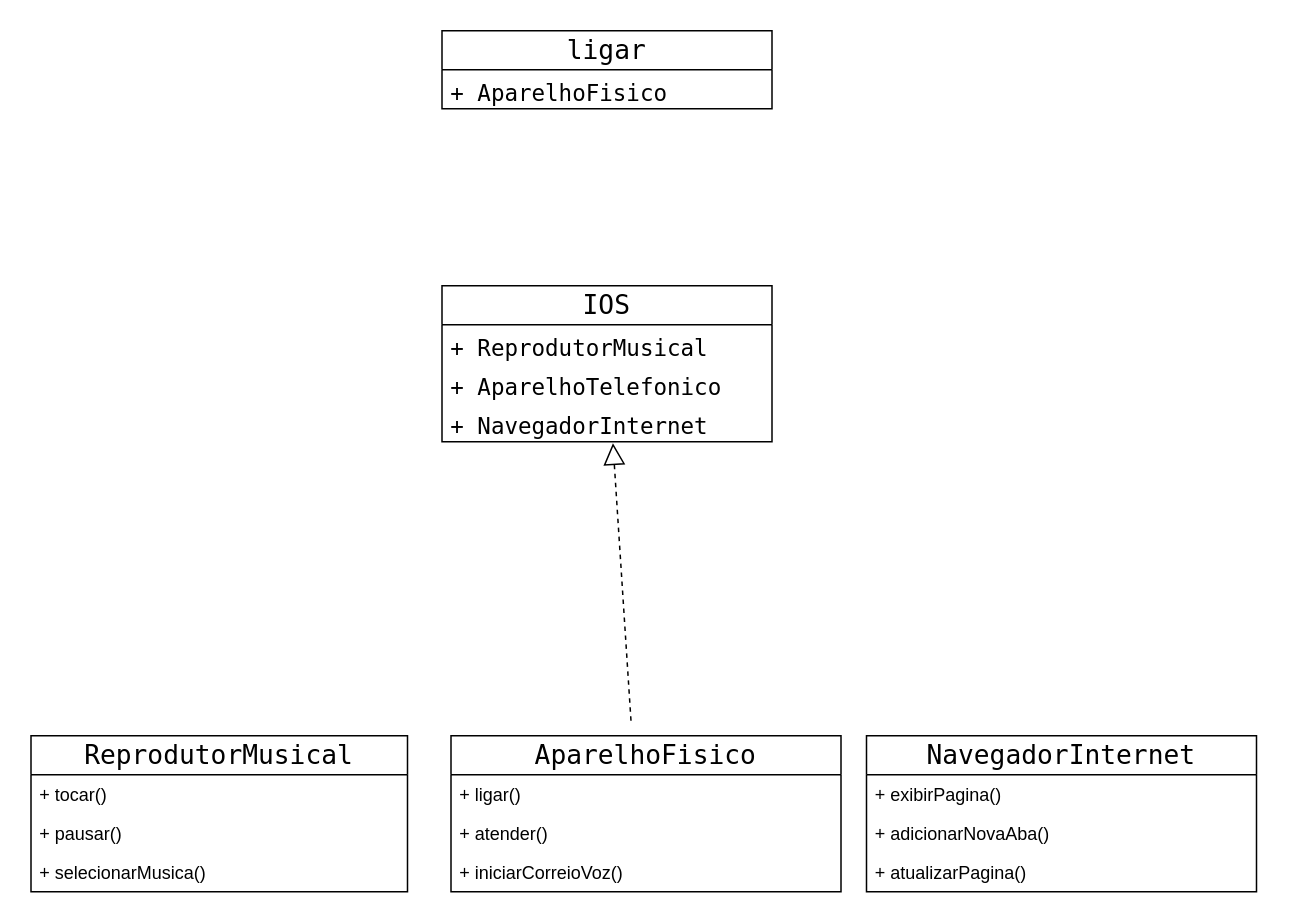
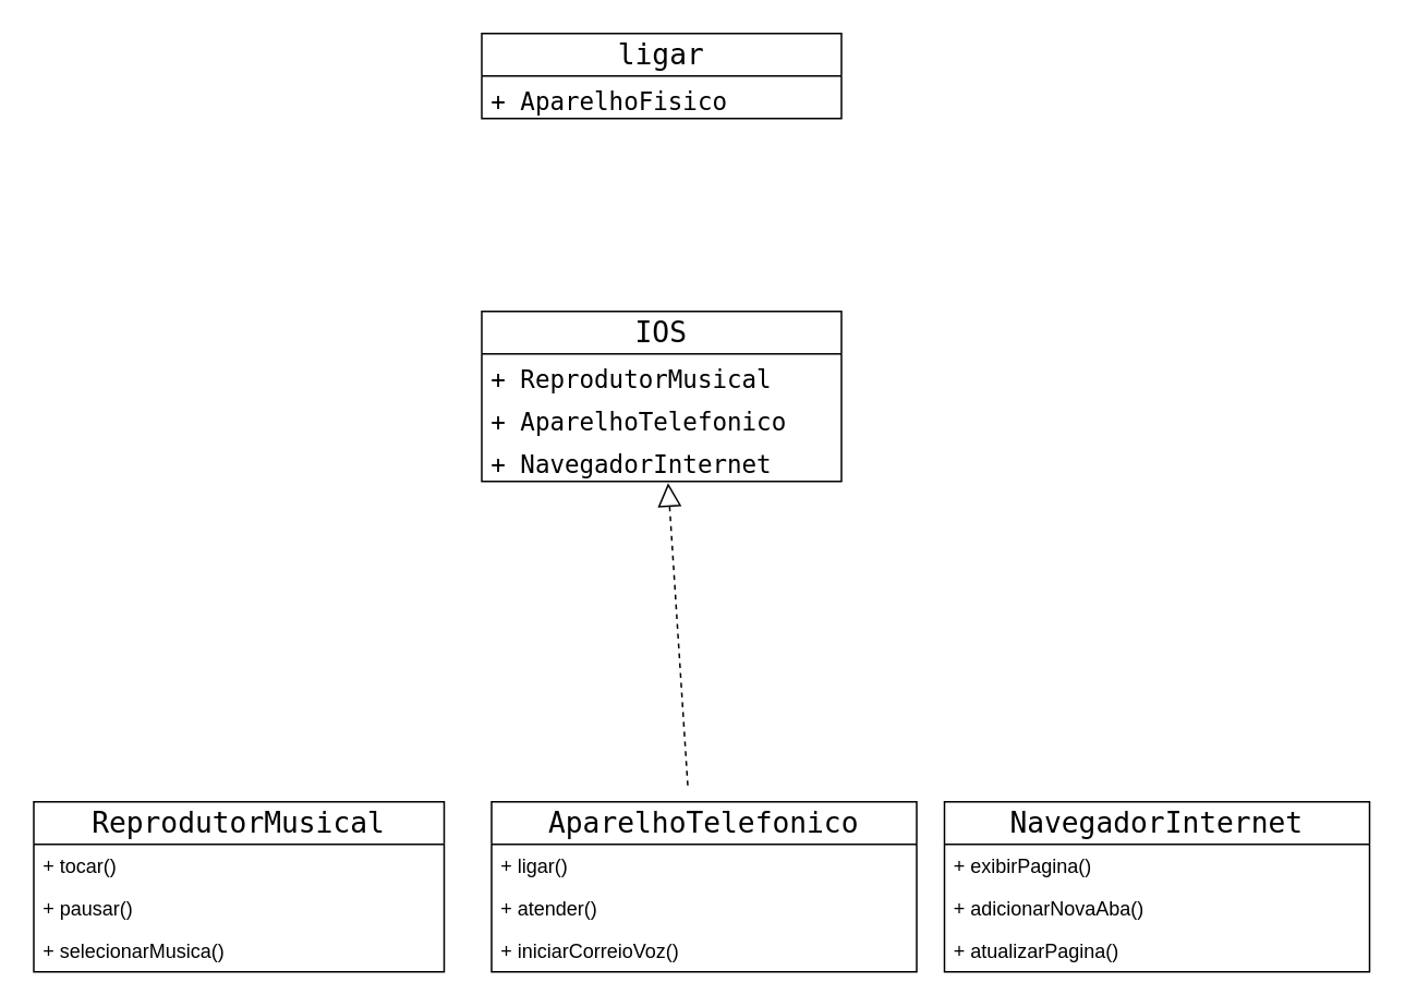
- <mxCell id="8" value="&lt;span style=&quot;font-family: &amp;quot;Söhne Mono&amp;quot;, Monaco, &amp;quot;Andale Mono&amp;quot;, &amp;quot;Ubuntu Mono&amp;quot;, monospace; font-size: 17.5px; text-align: left; white-space: pre;&quot;&gt;AparelhoFisico&lt;/span&gt;" style="swimlane;fontStyle=0;childLayout=stackLayout;horizontal=1;startSize=26;fillColor=none;horizontalStack=0;resizeParent=1;resizeParentMax=0;resizeLast=0;collapsible=1;marginBottom=0;whiteSpace=wrap;html=1;labelBackgroundColor=default;fontColor=default;" parent="1" vertex="1"><mxGeometry x="300" y="490" width="260" height="104" as="geometry" /></mxCell>
+ <mxCell id="8" value="&lt;span style=&quot;font-family: &amp;quot;Söhne Mono&amp;quot;, Monaco, &amp;quot;Andale Mono&amp;quot;, &amp;quot;Ubuntu Mono&amp;quot;, monospace; font-size: 17.5px; text-align: left; white-space: pre;&quot;&gt;AparelhoTelefonico&lt;/span&gt;" style="swimlane;fontStyle=0;childLayout=stackLayout;horizontal=1;startSize=26;fillColor=none;horizontalStack=0;resizeParent=1;resizeParentMax=0;resizeLast=0;collapsible=1;marginBottom=0;whiteSpace=wrap;html=1;labelBackgroundColor=default;fontColor=default;" parent="1" vertex="1"><mxGeometry x="300" y="490" width="260" height="104" as="geometry" /></mxCell>
